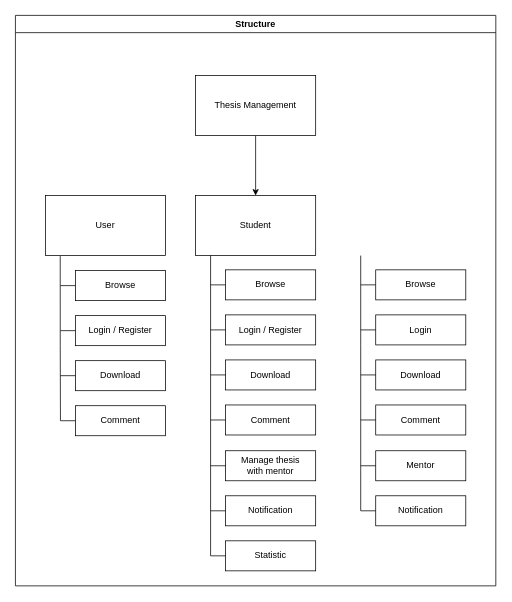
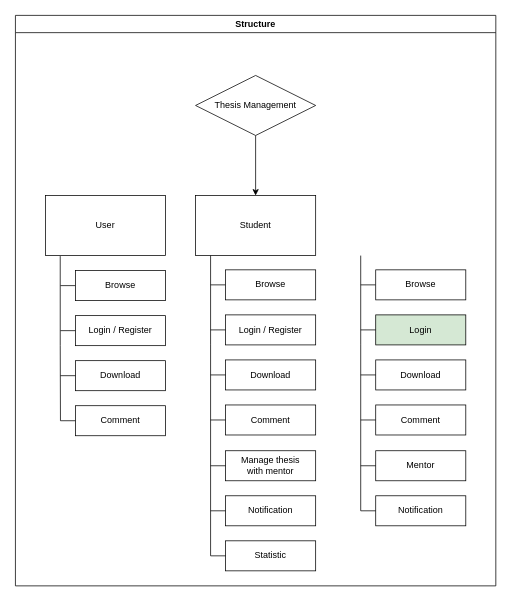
- <mxCell id="4" value="Thesis Management" style="rounded=0;whiteSpace=wrap;html=1;" vertex="1" parent="2"><mxGeometry x="240" y="80" width="160" height="80" as="geometry" /></mxCell>
+ <mxCell id="4" value="Thesis Management" style="rhombus;whiteSpace=wrap;html=1;" vertex="1" parent="2"><mxGeometry x="240" y="80" width="160" height="80" as="geometry" /></mxCell>
- <mxCell id="27" value="Login" style="whiteSpace=wrap;html=1;rounded=0;" vertex="1" parent="2"><mxGeometry x="480" y="399" width="120" height="40" as="geometry" /></mxCell>
+ <mxCell id="27" value="Login" style="whiteSpace=wrap;html=1;rounded=0;fillColor=#d5e8d4;" vertex="1" parent="2"><mxGeometry x="480" y="399" width="120" height="40" as="geometry" /></mxCell>
